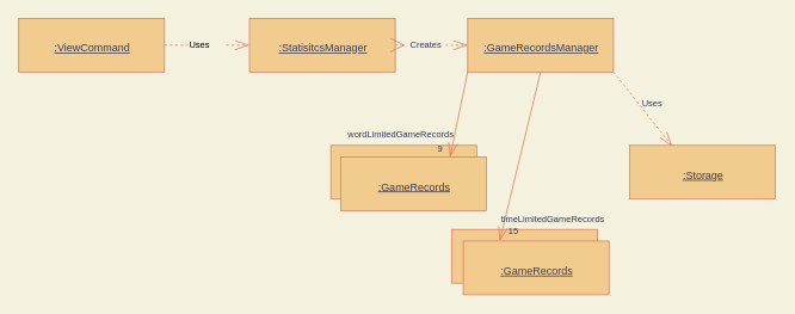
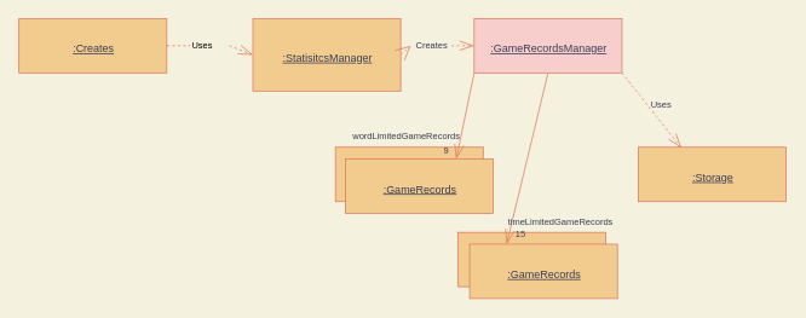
- <mxCell id="5" value="&lt;font face=&quot;Helvetica&quot; style=&quot;font-size: 12px&quot;&gt;&lt;u&gt;:ViewCommand&lt;/u&gt;&lt;/font&gt;" style="html=1;sketch=0;hachureGap=4;pointerEvents=0;fontFamily=Architects Daughter;fontSource=https%3A%2F%2Ffonts.googleapis.com%2Fcss%3Ffamily%3DArchitects%2BDaughter;fontSize=20;fillColor=#F2CC8F;strokeColor=#E07A5F;fontColor=#393C56;" vertex="1" parent="1"><mxGeometry x="20" y="20" width="163" height="60" as="geometry" /></mxCell>
+ <mxCell id="5" value="&lt;font face=&quot;Helvetica&quot; style=&quot;font-size: 12px&quot;&gt;&lt;u&gt;:Creates&lt;/u&gt;&lt;/font&gt;" style="html=1;sketch=0;hachureGap=4;pointerEvents=0;fontFamily=Architects Daughter;fontSource=https%3A%2F%2Ffonts.googleapis.com%2Fcss%3Ffamily%3DArchitects%2BDaughter;fontSize=20;fillColor=#F2CC8F;strokeColor=#E07A5F;fontColor=#393C56;" vertex="1" parent="1"><mxGeometry x="20" y="20" width="163" height="60" as="geometry" /></mxCell>
- <mxCell id="4" value="&lt;font face=&quot;Helvetica&quot; style=&quot;font-size: 12px&quot;&gt;&lt;u&gt;:StatisitcsManager&lt;/u&gt;&lt;/font&gt;" style="html=1;sketch=0;hachureGap=4;pointerEvents=0;fontFamily=Architects Daughter;fontSource=https%3A%2F%2Ffonts.googleapis.com%2Fcss%3Ffamily%3DArchitects%2BDaughter;fontSize=20;fillColor=#F2CC8F;strokeColor=#E07A5F;fontColor=#393C56;" vertex="1" parent="1"><mxGeometry x="278" y="20" width="163" height="60" as="geometry" /></mxCell>
+ <mxCell id="4" value="&lt;font face=&quot;Helvetica&quot; style=&quot;font-size: 12px&quot;&gt;&lt;u&gt;:StatisitcsManager&lt;/u&gt;&lt;/font&gt;" style="html=1;sketch=0;hachureGap=4;pointerEvents=0;fontFamily=Architects Daughter;fontSource=https%3A%2F%2Ffonts.googleapis.com%2Fcss%3Ffamily%3DArchitects%2BDaughter;fontSize=20;fillColor=#F2CC8F;strokeColor=#E07A5F;fontColor=#393C56;" vertex="1" parent="1"><mxGeometry x="278" y="20" width="163" height="80" as="geometry" /></mxCell>
- <mxCell id="7" value="&lt;font face=&quot;Helvetica&quot; style=&quot;font-size: 12px&quot;&gt;&lt;u&gt;:GameRecordsManager&lt;/u&gt;&lt;/font&gt;" style="html=1;sketch=0;hachureGap=4;pointerEvents=0;fontFamily=Architects Daughter;fontSource=https%3A%2F%2Ffonts.googleapis.com%2Fcss%3Ffamily%3DArchitects%2BDaughter;fontSize=20;fillColor=#F2CC8F;strokeColor=#E07A5F;fontColor=#393C56;" vertex="1" parent="1"><mxGeometry x="522" y="20" width="163" height="60" as="geometry" /></mxCell>
+ <mxCell id="7" value="&lt;font face=&quot;Helvetica&quot; style=&quot;font-size: 12px&quot;&gt;&lt;u&gt;:GameRecordsManager&lt;/u&gt;&lt;/font&gt;" style="html=1;sketch=0;hachureGap=4;pointerEvents=0;fontFamily=Architects Daughter;fontSource=https%3A%2F%2Ffonts.googleapis.com%2Fcss%3Ffamily%3DArchitects%2BDaughter;fontSize=20;fillColor=#f8cecc;strokeColor=#E07A5F;fontColor=#393C56;" vertex="1" parent="1"><mxGeometry x="522" y="20" width="163" height="60" as="geometry" /></mxCell>
